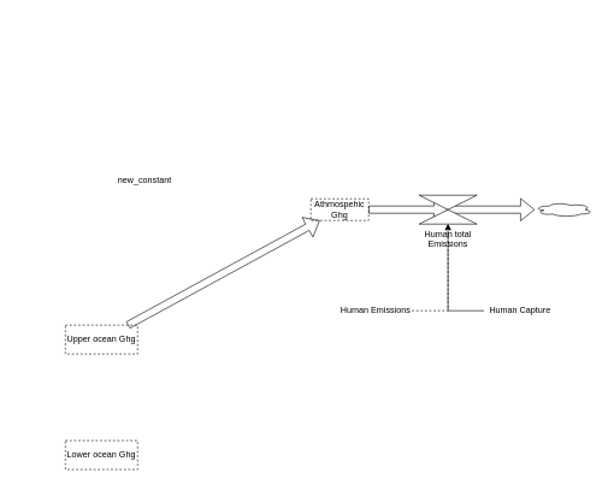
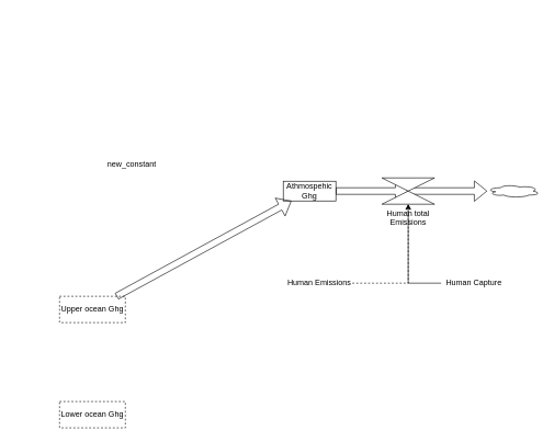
- <mxCell id="2" value="Athmospehic Ghg" style="rounded=0;whiteSpace=wrap;html=1;dashed=1;" vertex="1" parent="1"><mxGeometry x="430" y="275" width="80" height="30" as="geometry" /></mxCell>
+ <mxCell id="2" value="Athmospehic Ghg" style="rounded=0;whiteSpace=wrap;html=1;" vertex="1" parent="1"><mxGeometry x="430" y="275" width="80" height="30" as="geometry" /></mxCell>
- <mxCell id="8" value="Human Emissions" style="text;html=1;strokeColor=none;fillColor=none;align=center;verticalAlign=middle;whiteSpace=wrap;" vertex="1" parent="1"><mxGeometry x="470" y="410" width="100" height="40" as="geometry" /></mxCell>
+ <mxCell id="8" value="Human Emissions" style="text;html=1;strokeColor=none;fillColor=none;align=center;verticalAlign=middle;whiteSpace=wrap;" vertex="1" parent="1"><mxGeometry x="435" y="410" width="100" height="40" as="geometry" /></mxCell>
- <mxCell id="9" style="edgeStyle=orthogonalEdgeStyle;rounded=0;orthogonalLoop=1;jettySize=auto;html=1;" edge="1" parent="1" source="10" target="6"><mxGeometry relative="1" as="geometry" /></mxCell>
+ <mxCell id="9" style="edgeStyle=orthogonalEdgeStyle;rounded=0;orthogonalLoop=1;jettySize=auto;html=1;endArrow=open;" edge="1" parent="1" source="10" target="6"><mxGeometry relative="1" as="geometry" /></mxCell>
